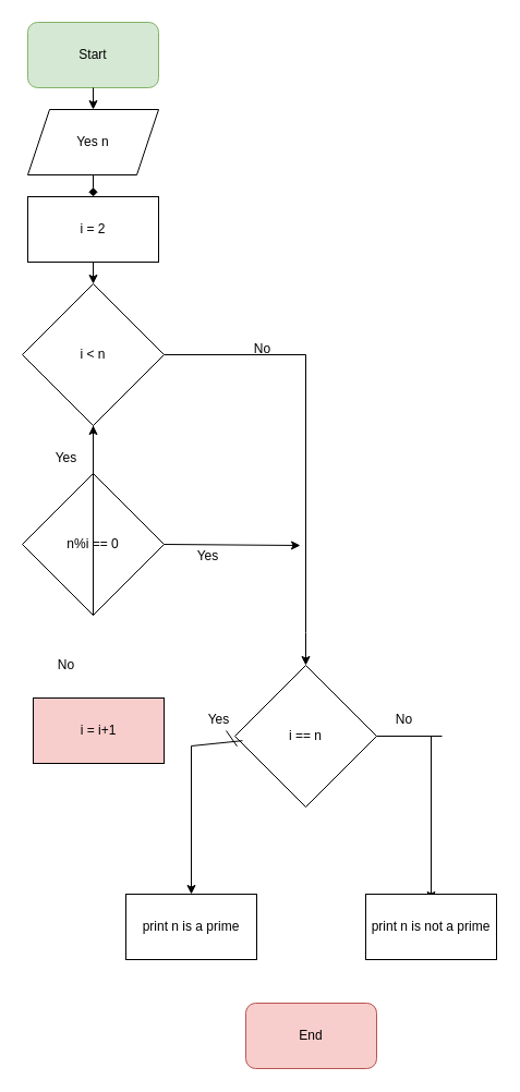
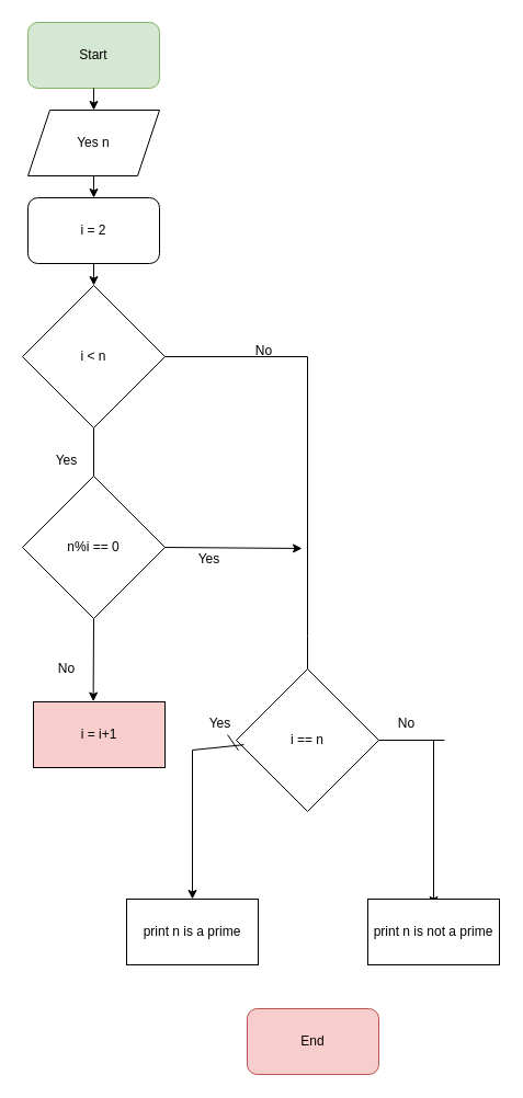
- <mxCell id="5" value="" style="endArrow=diamond;html=1;rounded=0;exitX=0.5;exitY=1;exitDx=0;exitDy=0;" edge="1" parent="1" source="4" target="7"><mxGeometry width="50" height="50" relative="1" as="geometry"><mxPoint x="115" y="330" as="sourcePoint" /><mxPoint x="85" y="200" as="targetPoint" /></mxGeometry></mxCell>
+ <mxCell id="5" value="" style="endArrow=classic;html=1;rounded=0;exitX=0.5;exitY=1;exitDx=0;exitDy=0;" edge="1" parent="1" source="4" target="7"><mxGeometry width="50" height="50" relative="1" as="geometry"><mxPoint x="115" y="330" as="sourcePoint" /><mxPoint x="85" y="200" as="targetPoint" /></mxGeometry></mxCell>
- <mxCell id="7" value="i = 2" style="rounded=0;whiteSpace=wrap;html=1;" vertex="1" parent="1"><mxGeometry x="25" y="180" width="120" height="60" as="geometry" /></mxCell>
+ <mxCell id="7" value="i = 2" style="whiteSpace=wrap;html=1;rounded=1;" vertex="1" parent="1"><mxGeometry x="25" y="180" width="120" height="60" as="geometry" /></mxCell>
- <mxCell id="15" value="" style="endArrow=classic;html=1;rounded=0;exitX=0.5;exitY=1;exitDx=0;exitDy=0;" edge="1" parent="1" source="13" target="9"><mxGeometry width="50" height="50" relative="1" as="geometry"><mxPoint x="84.64" y="580" as="sourcePoint" /><mxPoint x="85" y="610" as="targetPoint" /></mxGeometry></mxCell>
+ <mxCell id="15" value="" style="endArrow=classic;html=1;rounded=0;exitX=0.5;exitY=1;exitDx=0;exitDy=0;entryX=0.455;entryY=-0.007;entryDx=0;entryDy=0;entryPerimeter=0;" edge="1" parent="1" source="13" target="14"><mxGeometry width="50" height="50" relative="1" as="geometry"><mxPoint x="84.64" y="580" as="sourcePoint" /><mxPoint x="85" y="610" as="targetPoint" /></mxGeometry></mxCell>
- <mxCell id="8" style="edgeStyle=orthogonalEdgeStyle;rounded=0;orthogonalLoop=1;jettySize=auto;html=1;exitX=1;exitY=0.5;exitDx=0;exitDy=0;entryX=0.5;entryY=0;entryDx=0;entryDy=0;" edge="1" parent="1" source="9" target="19"><mxGeometry relative="1" as="geometry"><mxPoint x="255" y="480" as="targetPoint" /><Array as="points"><mxPoint x="280" y="325" /><mxPoint x="280" y="580" /></Array></mxGeometry></mxCell>
+ <mxCell id="8" style="edgeStyle=orthogonalEdgeStyle;rounded=0;orthogonalLoop=1;jettySize=auto;html=1;exitX=1;exitY=0.5;exitDx=0;exitDy=0;entryX=0.5;entryY=0;entryDx=0;entryDy=0;endArrow=none;" edge="1" parent="1" source="9" target="19"><mxGeometry relative="1" as="geometry"><mxPoint x="255" y="480" as="targetPoint" /><Array as="points"><mxPoint x="280" y="325" /><mxPoint x="280" y="580" /></Array></mxGeometry></mxCell>
